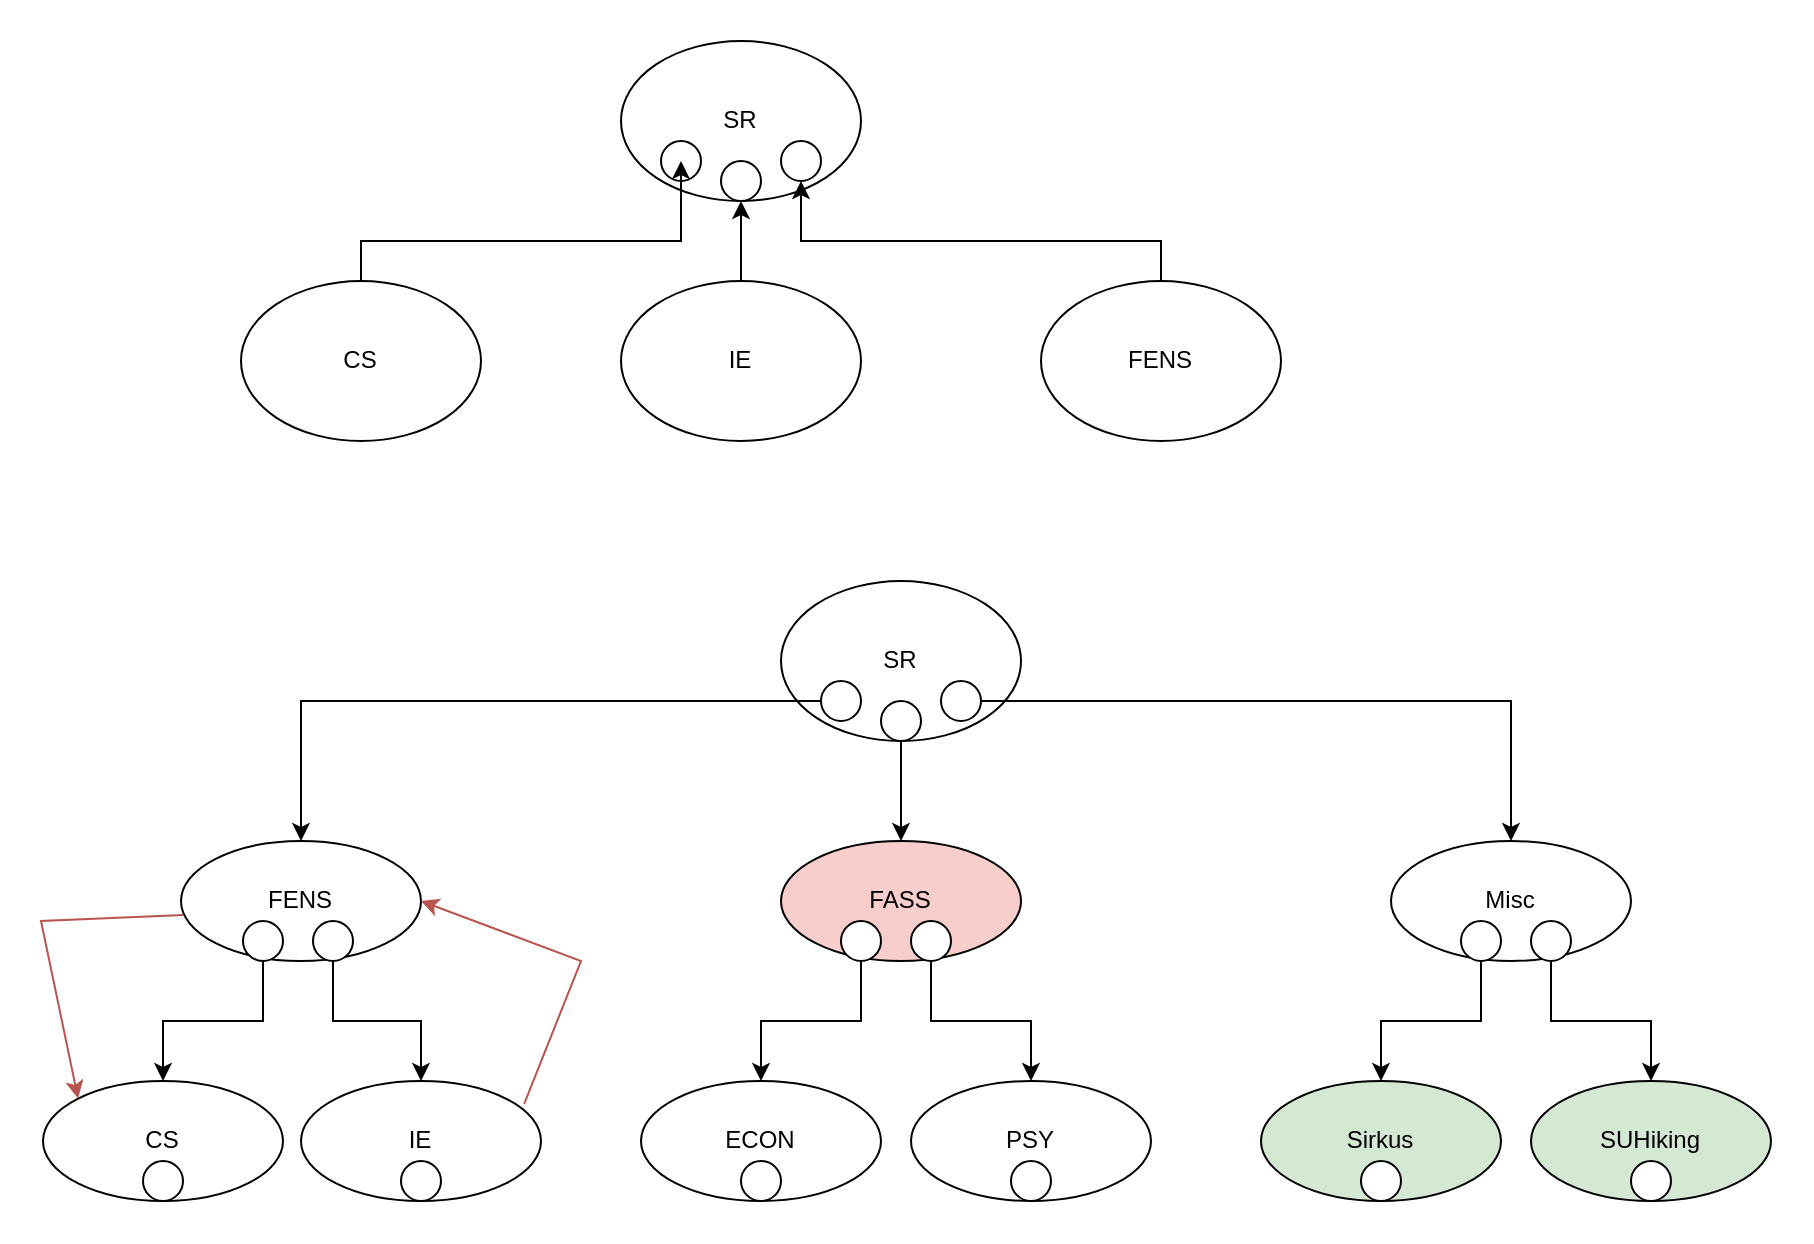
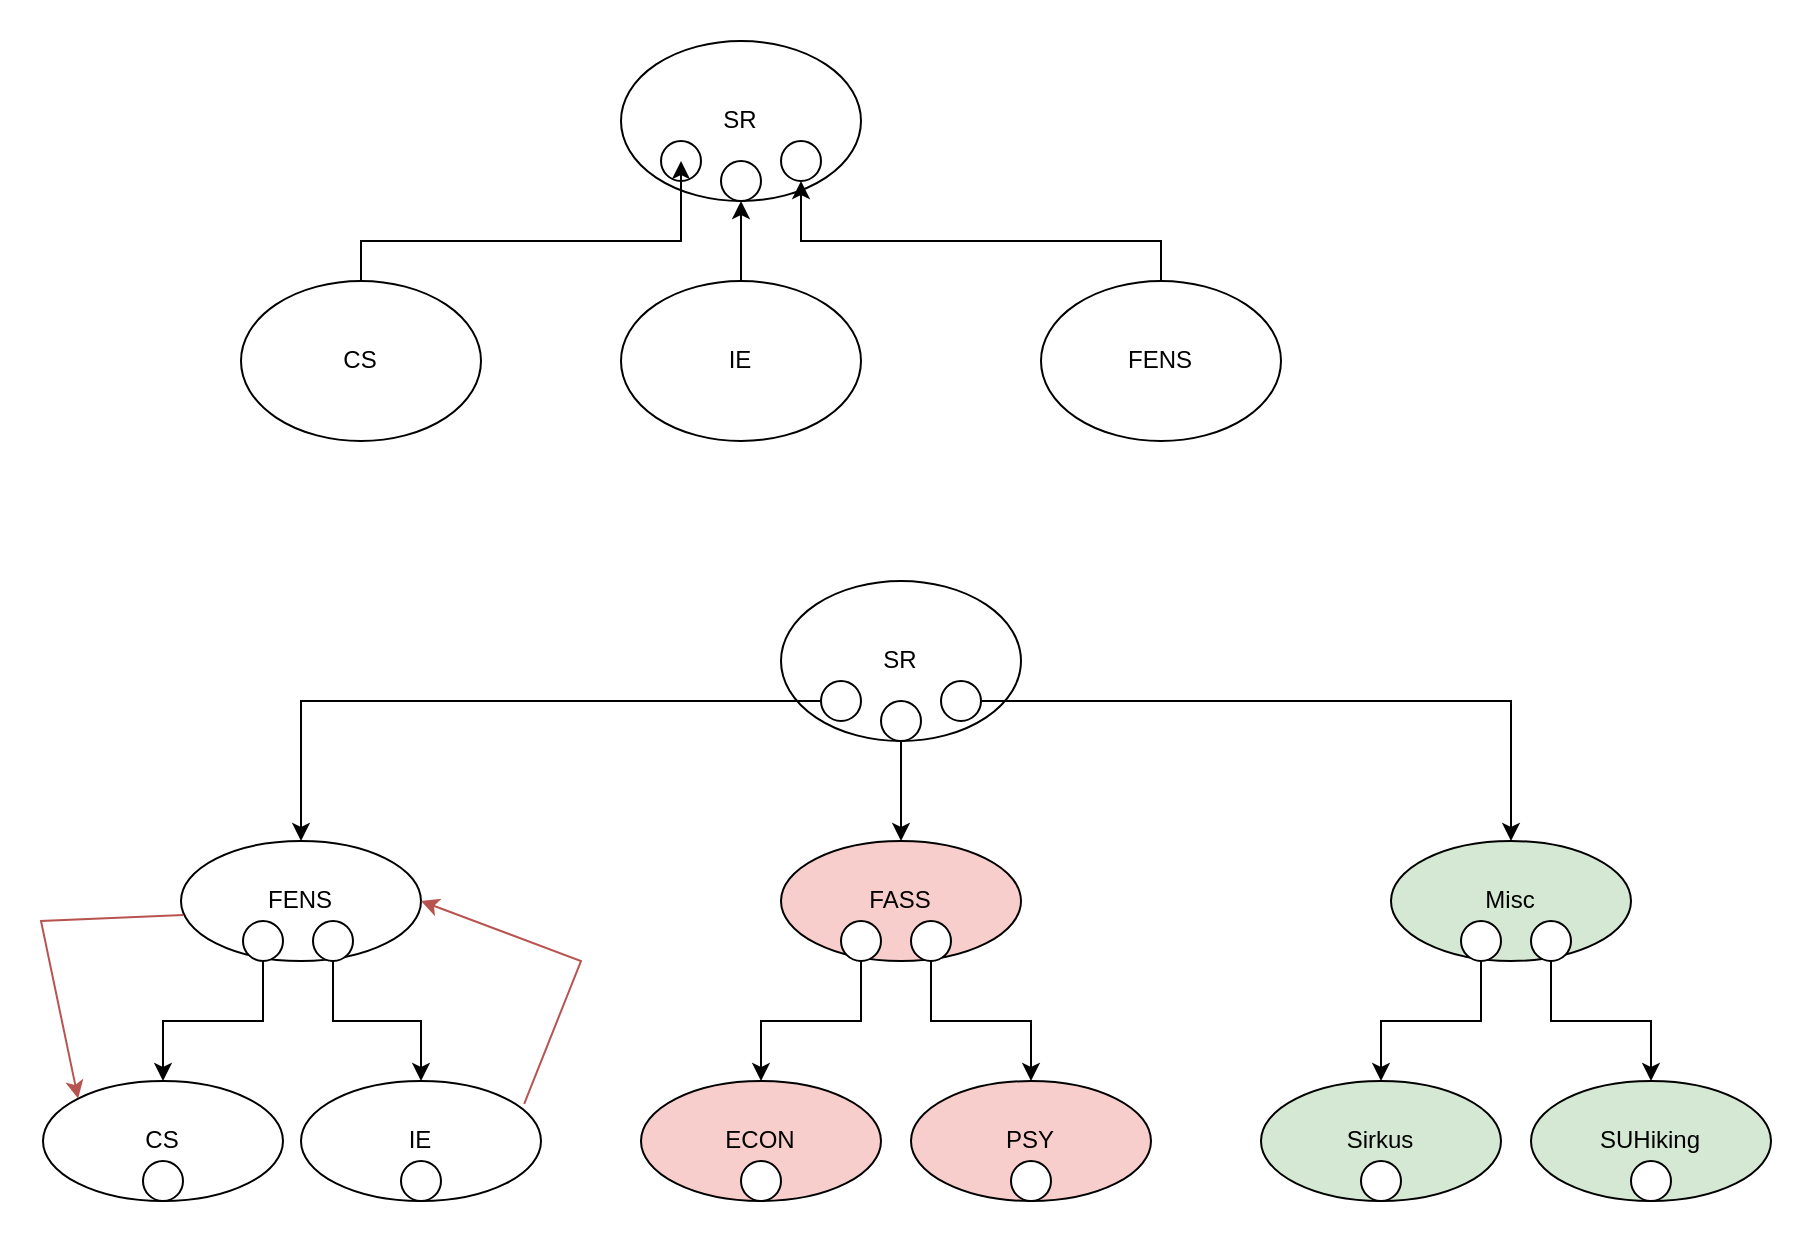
- <mxCell id="21" value="Misc" style="ellipse;whiteSpace=wrap;html=1;" vertex="1" parent="1"><mxGeometry x="695" y="420" width="120" height="60" as="geometry" /></mxCell>
+ <mxCell id="21" value="Misc" style="ellipse;whiteSpace=wrap;html=1;fillColor=#d5e8d4;" vertex="1" parent="1"><mxGeometry x="695" y="420" width="120" height="60" as="geometry" /></mxCell>
- <mxCell id="32" value="ECON" style="ellipse;whiteSpace=wrap;html=1;" vertex="1" parent="1"><mxGeometry x="320" y="540" width="120" height="60" as="geometry" /></mxCell>
+ <mxCell id="32" value="ECON" style="ellipse;whiteSpace=wrap;html=1;fillColor=#f8cecc;" vertex="1" parent="1"><mxGeometry x="320" y="540" width="120" height="60" as="geometry" /></mxCell>
- <mxCell id="33" value="PSY" style="ellipse;whiteSpace=wrap;html=1;" vertex="1" parent="1"><mxGeometry x="455" y="540" width="120" height="60" as="geometry" /></mxCell>
+ <mxCell id="33" value="PSY" style="ellipse;whiteSpace=wrap;html=1;fillColor=#f8cecc;" vertex="1" parent="1"><mxGeometry x="455" y="540" width="120" height="60" as="geometry" /></mxCell>
